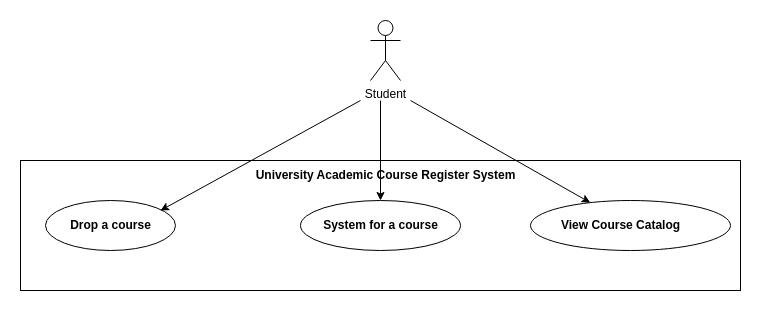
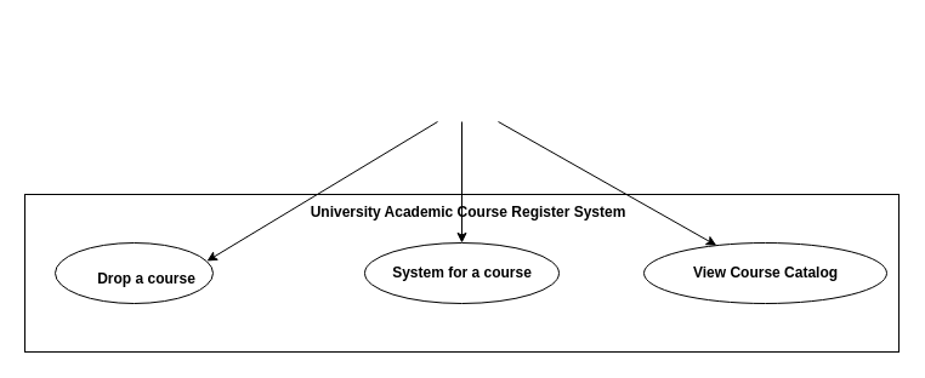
- <mxCell id="4" value="Student" style="shape=umlActor;verticalLabelPosition=bottom;verticalAlign=top;html=1;outlineConnect=0;" vertex="1" parent="1"><mxGeometry x="370" y="20" width="30" height="60" as="geometry" /></mxCell>
- <mxCell id="7" value="Drop a course" style="text;html=1;align=center;verticalAlign=middle;resizable=0;points=[];autosize=1;strokeColor=none;fillColor=none;fontStyle=1" vertex="1" parent="1"><mxGeometry x="60" y="210" width="100" height="30" as="geometry" /></mxCell>
+ <mxCell id="7" value="Drop a course" style="text;html=1;align=center;verticalAlign=middle;resizable=0;points=[];autosize=1;strokeColor=none;fillColor=none;fontStyle=1" vertex="1" parent="1"><mxGeometry x="70" y="215" width="100" height="30" as="geometry" /></mxCell>
- <mxCell id="10" value="View Course Catalog" style="text;html=1;align=center;verticalAlign=middle;resizable=0;points=[];autosize=1;strokeColor=none;fillColor=none;fontStyle=1" vertex="1" parent="1"><mxGeometry x="550" y="210" width="140" height="30" as="geometry" /></mxCell>
+ <mxCell id="10" value="View Course Catalog" style="text;html=1;align=center;verticalAlign=middle;resizable=0;points=[];autosize=1;strokeColor=none;fillColor=none;fontStyle=1" vertex="1" parent="1"><mxGeometry x="560" y="210" width="140" height="30" as="geometry" /></mxCell>
